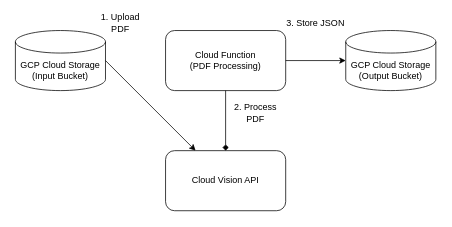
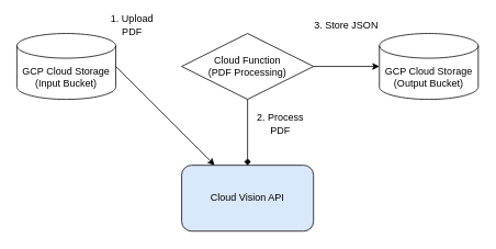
- <mxCell id="3" value="Cloud Function&#10;(PDF Processing)" style="rounded=1;whiteSpace=wrap;html=1;" vertex="1" parent="1"><mxGeometry x="220" y="40" width="160" height="80" as="geometry" /></mxCell>
+ <mxCell id="3" value="Cloud Function&#10;(PDF Processing)" style="rhombus;whiteSpace=wrap;html=1;" vertex="1" parent="1"><mxGeometry x="220" y="40" width="160" height="80" as="geometry" /></mxCell>
- <mxCell id="4" value="Cloud Vision API" style="rounded=1;whiteSpace=wrap;html=1;" vertex="1" parent="1"><mxGeometry x="220" y="200" width="160" height="80" as="geometry" /></mxCell>
+ <mxCell id="4" value="Cloud Vision API" style="rounded=1;whiteSpace=wrap;html=1;fillColor=#dae8fc;" vertex="1" parent="1"><mxGeometry x="220" y="200" width="160" height="80" as="geometry" /></mxCell>
